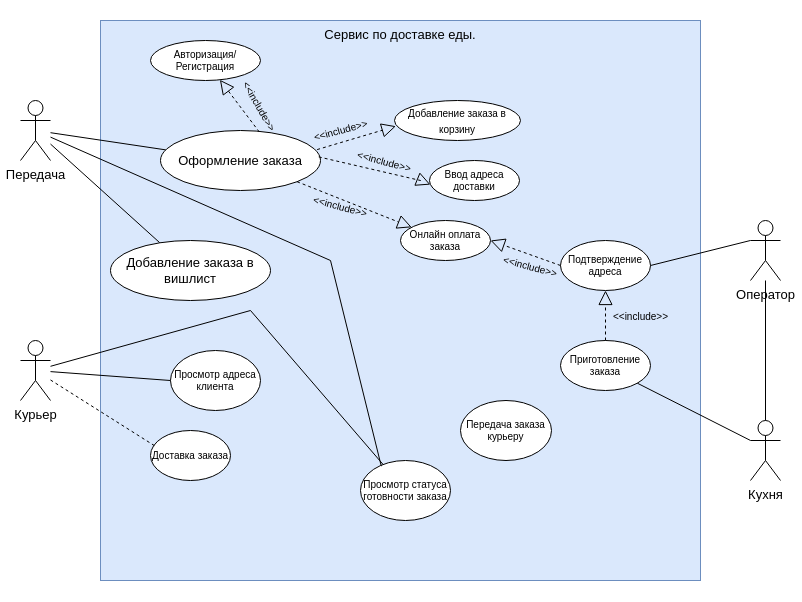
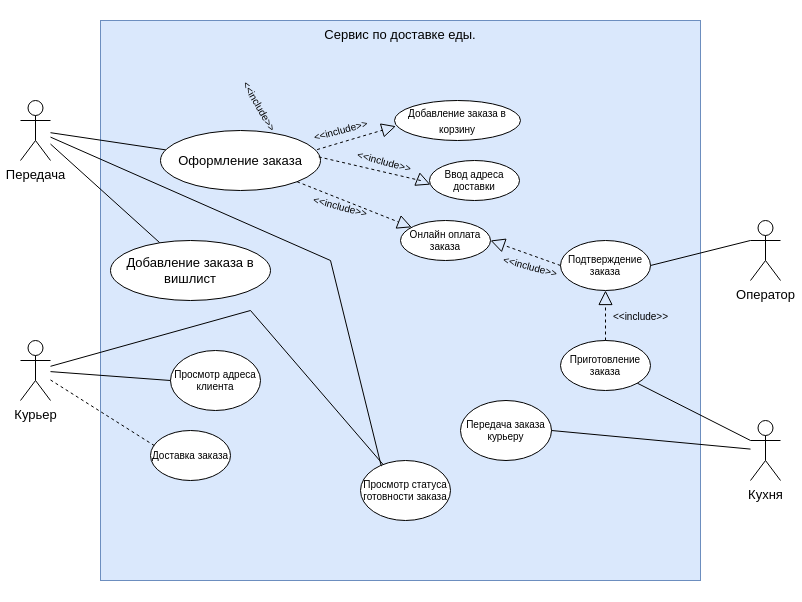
- <mxCell id="16" value="Авторизация/Регистрация" style="ellipse;whiteSpace=wrap;html=1;fontFamily=Helvetica;fontSize=10;" parent="1" vertex="1"><mxGeometry x="150" y="40" width="110" height="40" as="geometry" /></mxCell>
- <mxCell id="15" value="" style="endArrow=block;dashed=1;endFill=0;endSize=12;html=1;rounded=0;fontFamily=Helvetica;fontSize=10;exitX=0.617;exitY=0.023;exitDx=0;exitDy=0;exitPerimeter=0;" parent="1" source="7" target="16" edge="1"><mxGeometry width="160" relative="1" as="geometry"><mxPoint x="320" y="280" as="sourcePoint" /><mxPoint x="480" y="280" as="targetPoint" /></mxGeometry></mxCell>
- <mxCell id="21" value="Подтверждение адреса" style="ellipse;whiteSpace=wrap;html=1;fontFamily=Helvetica;fontSize=10;" parent="1" vertex="1"><mxGeometry x="560" y="240" width="90" height="50" as="geometry" /></mxCell>
+ <mxCell id="21" value="Подтверждение заказа" style="ellipse;whiteSpace=wrap;html=1;fontFamily=Helvetica;fontSize=10;" parent="1" vertex="1"><mxGeometry x="560" y="240" width="90" height="50" as="geometry" /></mxCell>
- <mxCell id="35" value="" style="endArrow=none;html=1;rounded=0;fontFamily=Helvetica;fontSize=10;" parent="1" source="9" target="4" edge="1"><mxGeometry width="50" height="50" relative="1" as="geometry"><mxPoint x="340" y="380" as="sourcePoint" /><mxPoint x="390" y="330" as="targetPoint" /></mxGeometry></mxCell>
+ <mxCell id="35" value="" style="endArrow=none;html=1;rounded=0;fontFamily=Helvetica;fontSize=10;entryX=1;entryY=0.5;entryDx=0;entryDy=0;" parent="1" source="9" target="34" edge="1"><mxGeometry width="50" height="50" relative="1" as="geometry"><mxPoint x="340" y="380" as="sourcePoint" /><mxPoint x="390" y="330" as="targetPoint" /></mxGeometry></mxCell>
